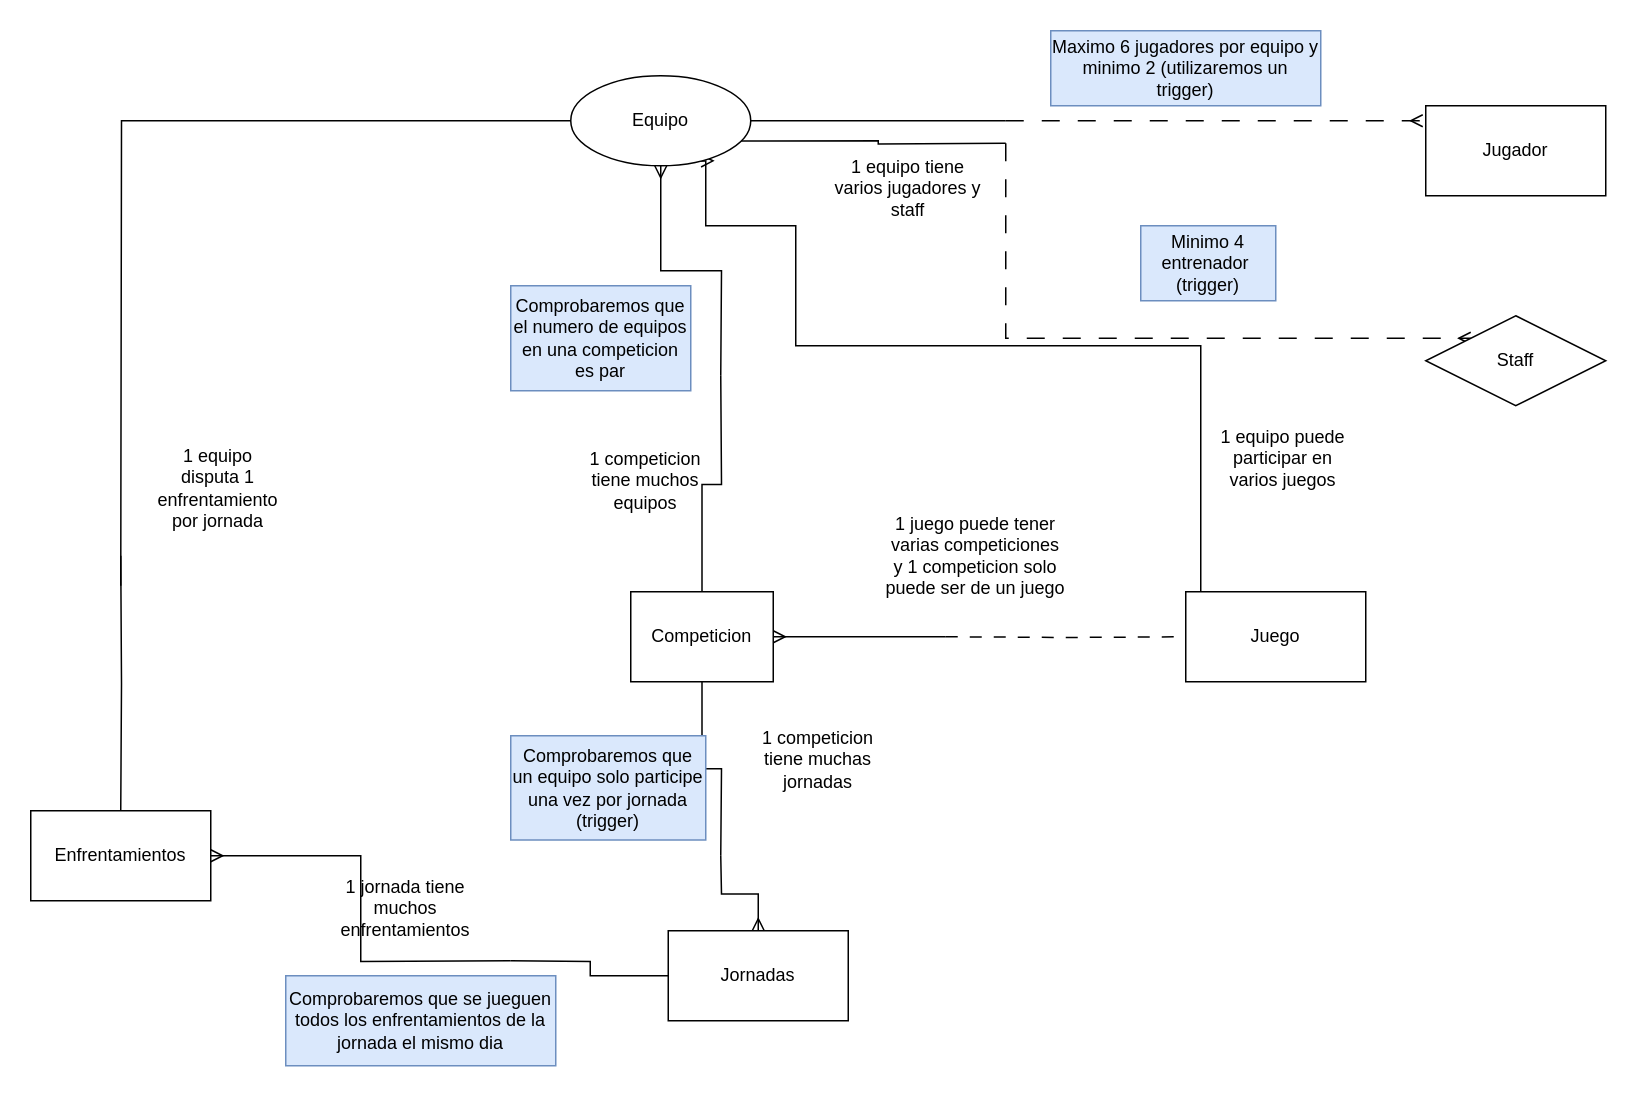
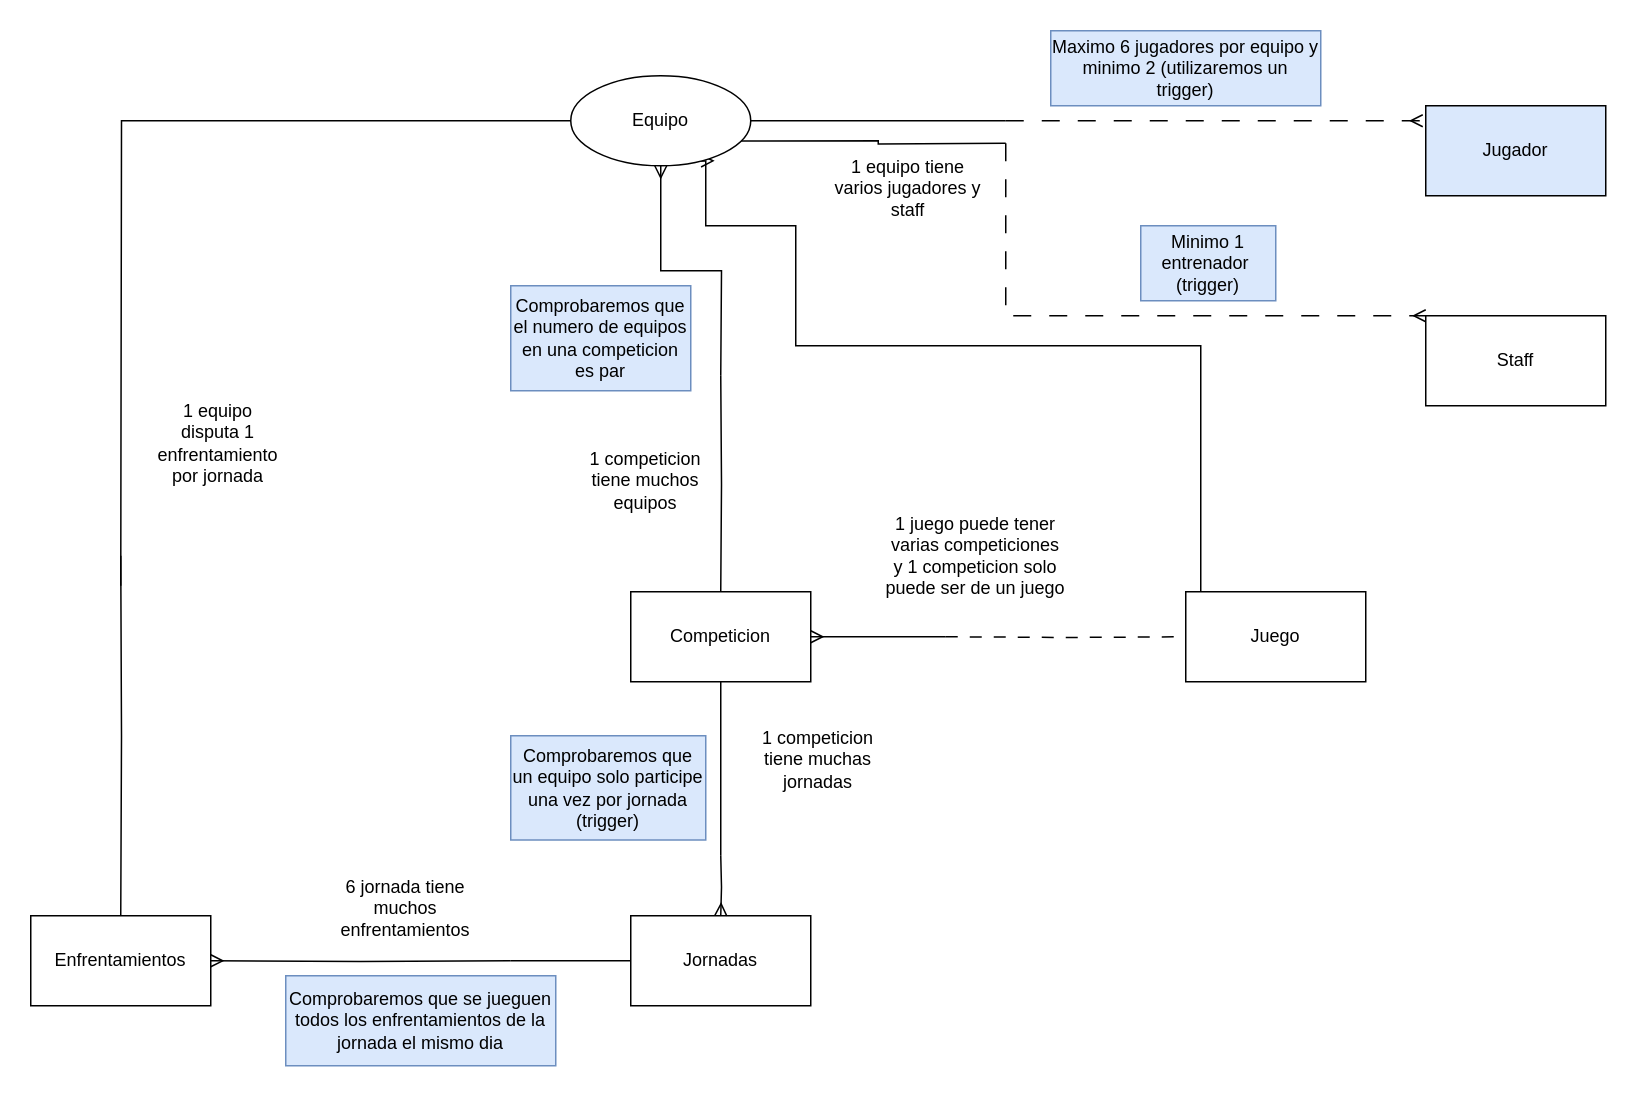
- <mxCell id="8" value="Jugador" style="rounded=0;whiteSpace=wrap;html=1;" vertex="1" parent="1"><mxGeometry x="950" y="70" width="120" height="60" as="geometry" /></mxCell>
+ <mxCell id="8" value="Jugador" style="rounded=0;whiteSpace=wrap;html=1;fillColor=#dae8fc;" vertex="1" parent="1"><mxGeometry x="950" y="70" width="120" height="60" as="geometry" /></mxCell>
- <mxCell id="33" value="Minimo 4 entrenador&amp;nbsp; (trigger)" style="text;html=1;align=center;verticalAlign=middle;whiteSpace=wrap;rounded=0;fillColor=#dae8fc;strokeColor=#6c8ebf;" vertex="1" parent="1"><mxGeometry x="760" y="150" width="90" height="50" as="geometry" /></mxCell>
+ <mxCell id="33" value="Minimo 1 entrenador&amp;nbsp; (trigger)" style="text;html=1;align=center;verticalAlign=middle;whiteSpace=wrap;rounded=0;fillColor=#dae8fc;strokeColor=#6c8ebf;" vertex="1" parent="1"><mxGeometry x="760" y="150" width="90" height="50" as="geometry" /></mxCell>
- <mxCell id="11" value="Staff" style="rhombus;whiteSpace=wrap;html=1;" vertex="1" parent="1"><mxGeometry x="950" y="210" width="120" height="60" as="geometry" /></mxCell>
+ <mxCell id="11" value="Staff" style="rounded=0;whiteSpace=wrap;html=1;" vertex="1" parent="1"><mxGeometry x="950" y="210" width="120" height="60" as="geometry" /></mxCell>
- <mxCell id="29" value="1 equipo puede participar en varios juegos" style="text;html=1;align=center;verticalAlign=middle;whiteSpace=wrap;rounded=0;" vertex="1" parent="1"><mxGeometry x="810" y="270" width="90" height="70" as="geometry" /></mxCell>
- <mxCell id="28" value="1 equipo disputa 1 enfrentamiento por jornada" style="text;html=1;align=center;verticalAlign=middle;whiteSpace=wrap;rounded=0;" vertex="1" parent="1"><mxGeometry x="100" y="290" width="90" height="70" as="geometry" /></mxCell>
+ <mxCell id="28" value="1 equipo disputa 1 enfrentamiento por jornada" style="text;html=1;align=center;verticalAlign=middle;whiteSpace=wrap;rounded=0;" vertex="1" parent="1"><mxGeometry x="100" y="260" width="90" height="70" as="geometry" /></mxCell>
- <mxCell id="14" value="Competicion" style="rounded=0;whiteSpace=wrap;html=1;" vertex="1" parent="1"><mxGeometry x="420" y="394" width="95" height="60" as="geometry" /></mxCell>
+ <mxCell id="14" value="Competicion" style="rounded=0;whiteSpace=wrap;html=1;" vertex="1" parent="1"><mxGeometry x="420" y="394" width="120" height="60" as="geometry" /></mxCell>
- <mxCell id="18" value="Enfrentamientos" style="rounded=0;whiteSpace=wrap;html=1;" vertex="1" parent="1"><mxGeometry x="20" y="540" width="120" height="60" as="geometry" /></mxCell>
+ <mxCell id="18" value="Enfrentamientos" style="rounded=0;whiteSpace=wrap;html=1;" vertex="1" parent="1"><mxGeometry x="20" y="610" width="120" height="60" as="geometry" /></mxCell>
- <mxCell id="24" value="1 jornada tiene muchos enfrentamientos" style="text;html=1;align=center;verticalAlign=middle;whiteSpace=wrap;rounded=0;" vertex="1" parent="1"><mxGeometry x="240" y="590" width="60" height="30" as="geometry" /></mxCell>
+ <mxCell id="24" value="6 jornada tiene muchos enfrentamientos" style="text;html=1;align=center;verticalAlign=middle;whiteSpace=wrap;rounded=0;" vertex="1" parent="1"><mxGeometry x="240" y="590" width="60" height="30" as="geometry" /></mxCell>
- <mxCell id="21" value="Jornadas" style="rounded=0;whiteSpace=wrap;html=1;" vertex="1" parent="1"><mxGeometry x="445" y="620" width="120" height="60" as="geometry" /></mxCell>
+ <mxCell id="21" value="Jornadas" style="rounded=0;whiteSpace=wrap;html=1;" vertex="1" parent="1"><mxGeometry x="420" y="610" width="120" height="60" as="geometry" /></mxCell>
